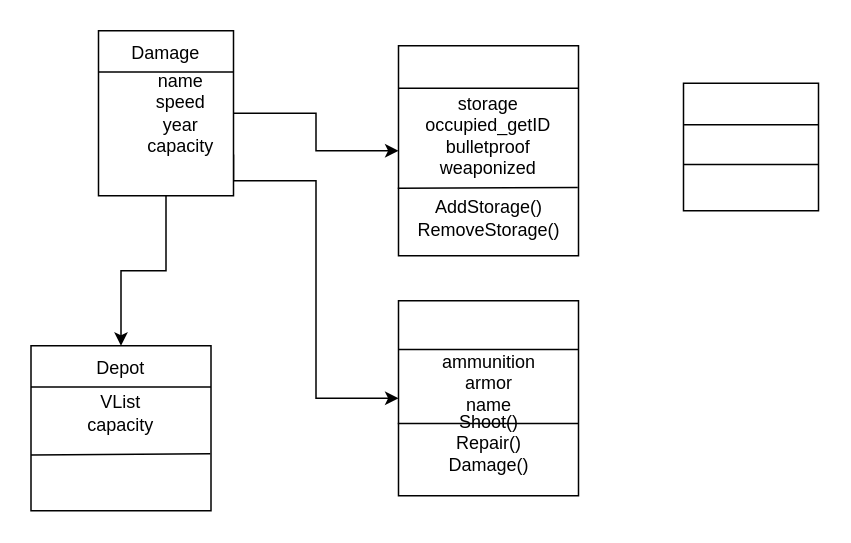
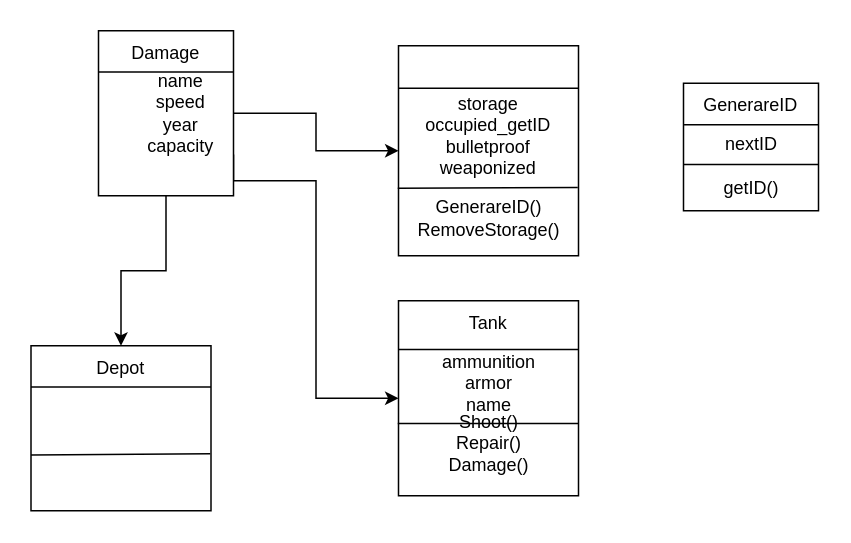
+ <mxCell id="27" value="GenerareID" style="text;html=1;strokeColor=none;fillColor=none;align=center;verticalAlign=middle;whiteSpace=wrap;rounded=0;" vertex="1" parent="1"><mxGeometry x="470" y="55" width="60" height="30" as="geometry" /></mxCell>
+ <mxCell id="28" value="nextID&lt;br&gt;&lt;br&gt;getID()" style="text;html=1;strokeColor=none;fillColor=none;align=center;verticalAlign=middle;whiteSpace=wrap;rounded=0;" vertex="1" parent="1"><mxGeometry x="467.5" y="85" width="65" height="50" as="geometry" /></mxCell>
- <mxCell id="14" value="AddStorage()&lt;br&gt;RemoveStorage()" style="text;html=1;strokeColor=none;fillColor=none;align=center;verticalAlign=middle;whiteSpace=wrap;rounded=0;" vertex="1" parent="1"><mxGeometry x="278.75" y="130" width="92.5" height="30" as="geometry" /></mxCell>
+ <mxCell id="14" value="GenerareID()&lt;br&gt;RemoveStorage()" style="text;html=1;strokeColor=none;fillColor=none;align=center;verticalAlign=middle;whiteSpace=wrap;rounded=0;" vertex="1" parent="1"><mxGeometry x="278.75" y="130" width="92.5" height="30" as="geometry" /></mxCell>
+ <mxCell id="11" value="Tank" style="text;html=1;strokeColor=none;fillColor=none;align=center;verticalAlign=middle;whiteSpace=wrap;rounded=0;" vertex="1" parent="1"><mxGeometry x="295" y="200" width="60" height="30" as="geometry" /></mxCell>
- <mxCell id="17" value="VList&lt;br&gt;capacity" style="text;html=1;strokeColor=none;fillColor=none;align=center;verticalAlign=middle;whiteSpace=wrap;rounded=0;" vertex="1" parent="1"><mxGeometry x="50" y="260" width="60" height="30" as="geometry" /></mxCell>
